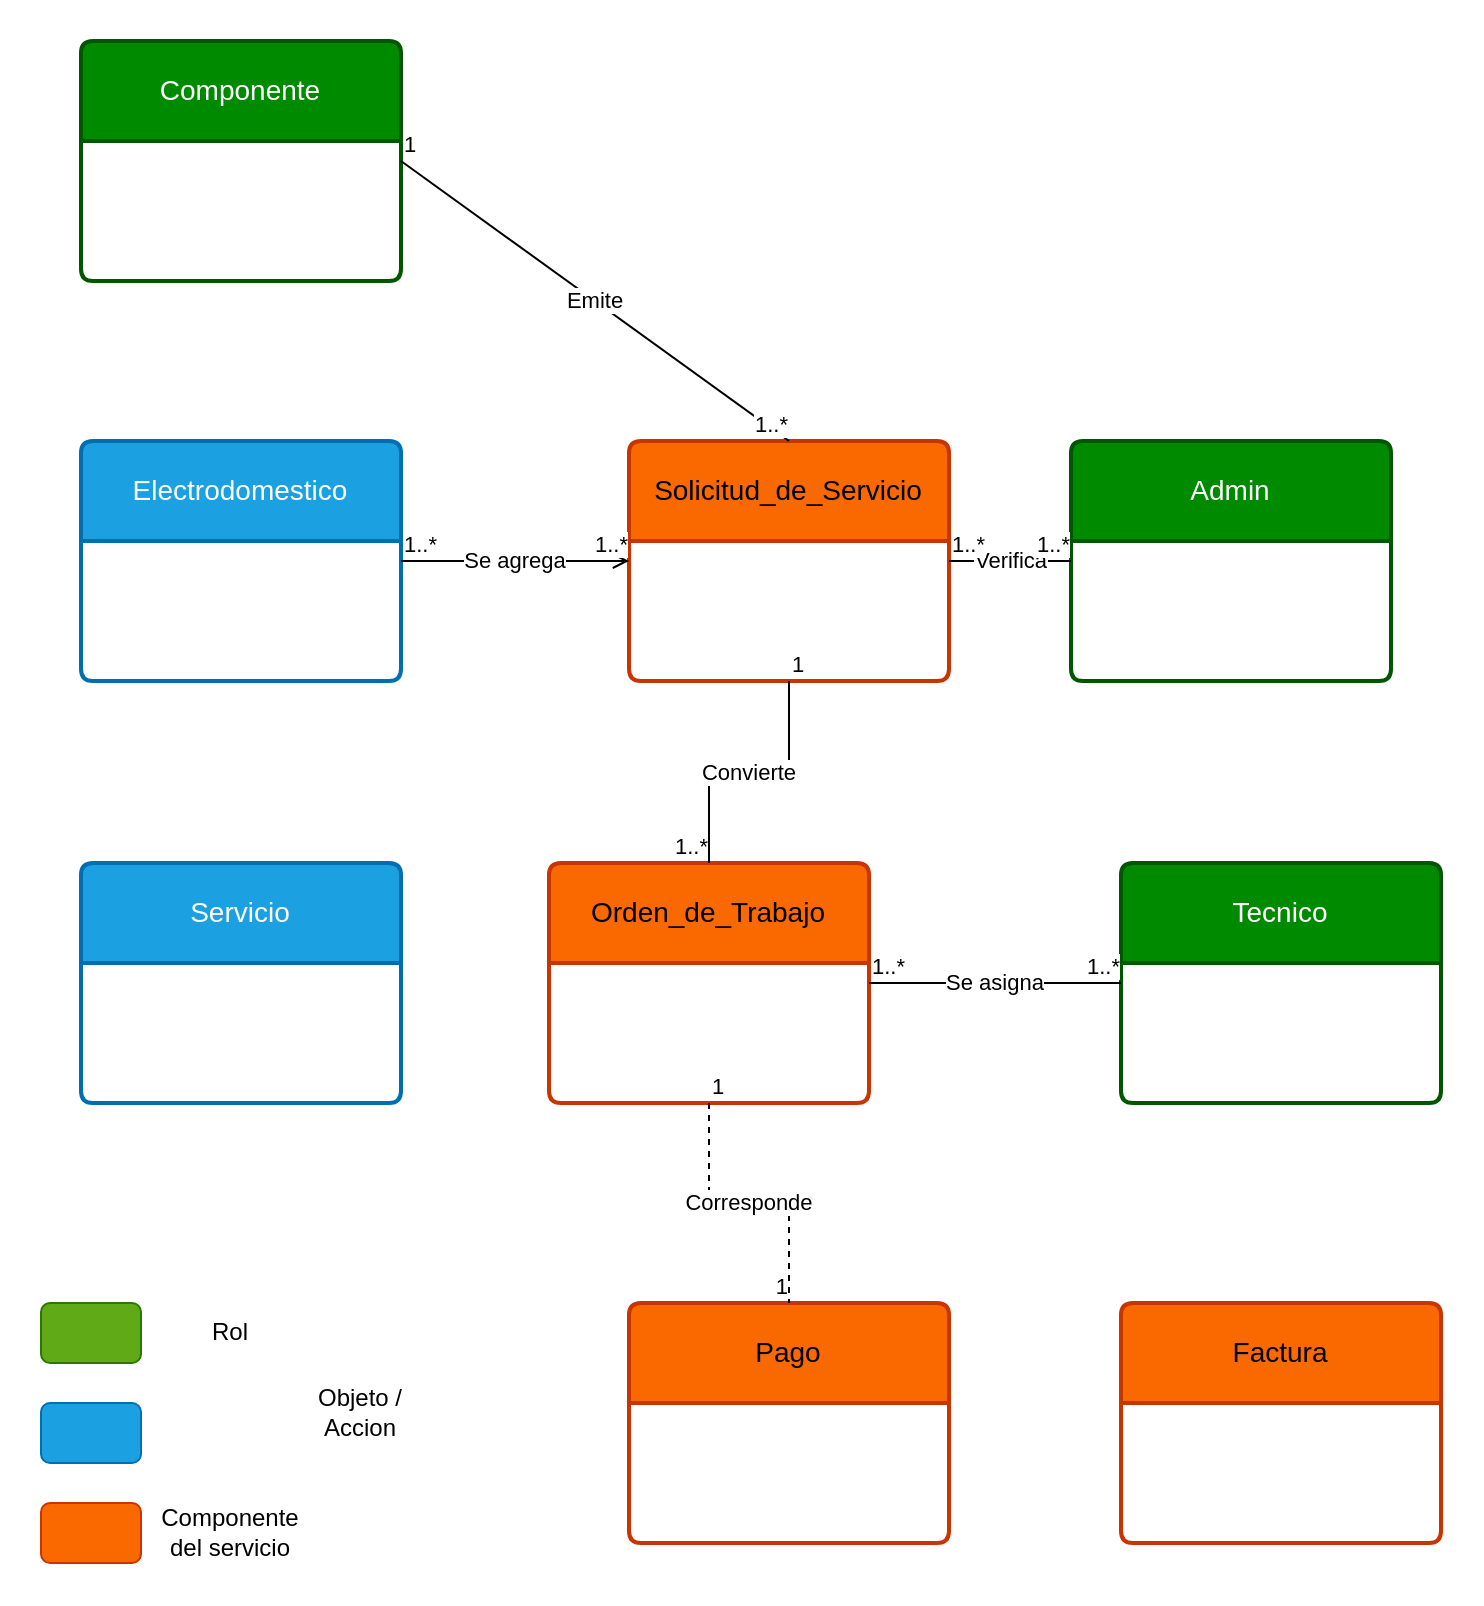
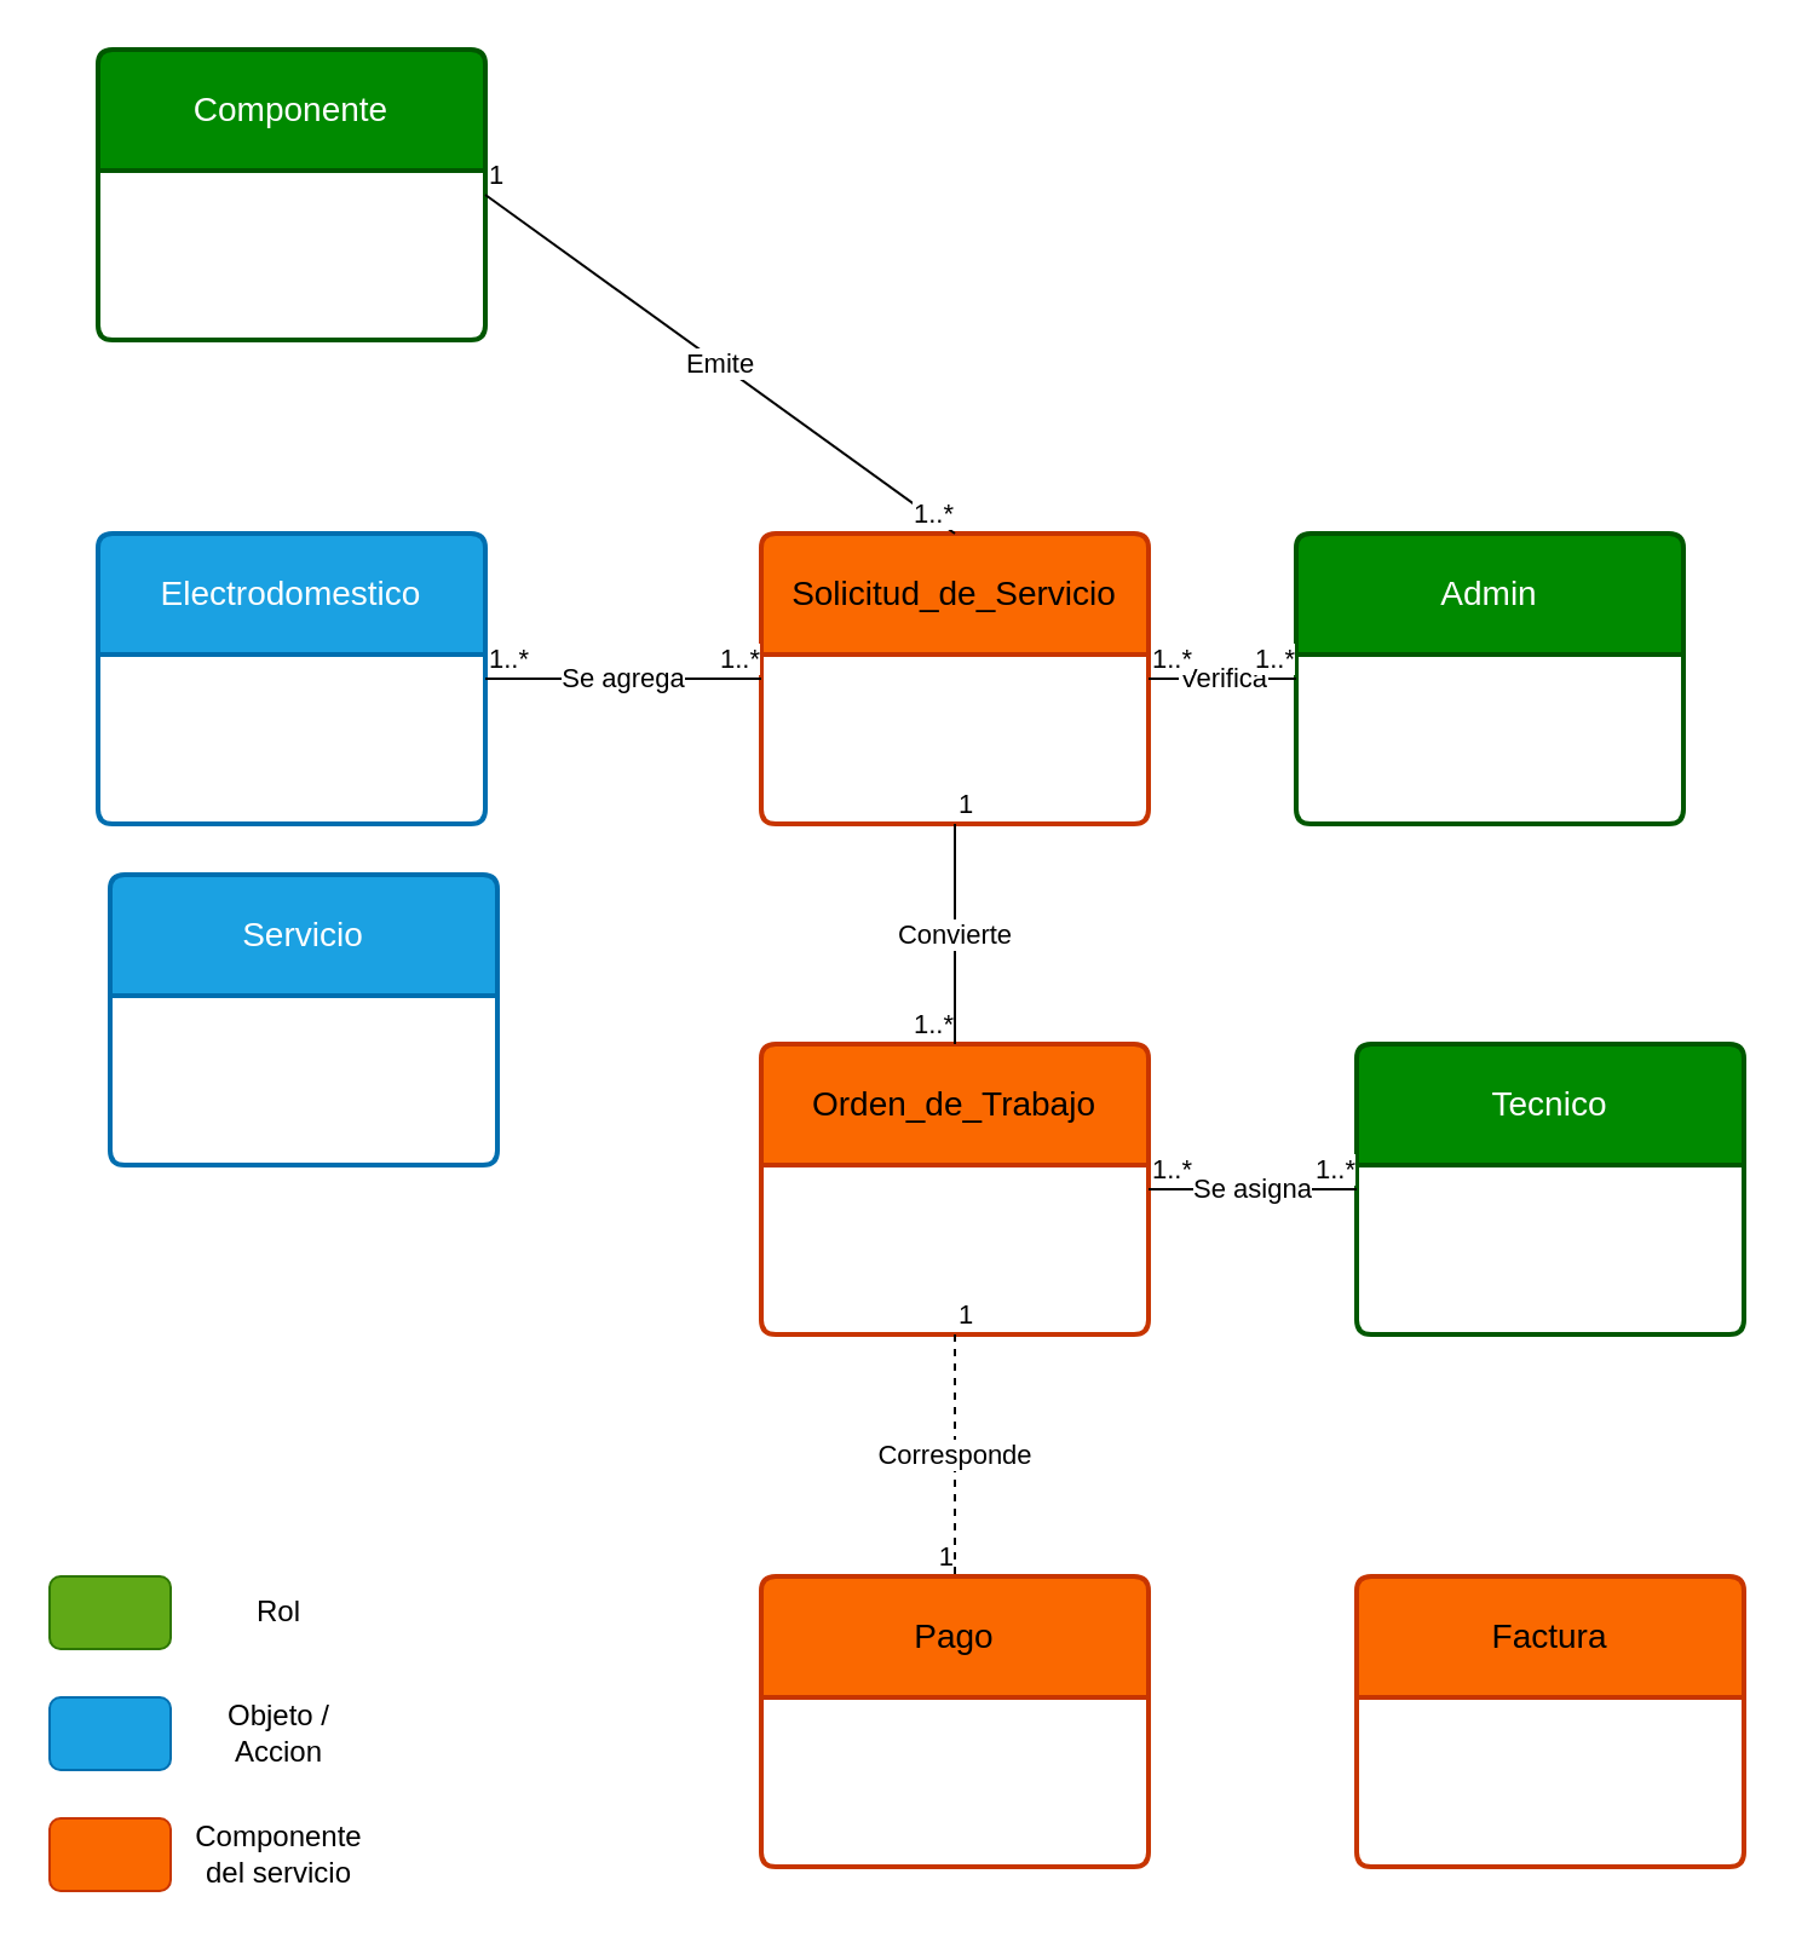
- <mxCell id="23" value="Se agrega" style="endArrow=open;html=1;edgeStyle=orthogonalEdgeStyle;rounded=0;exitX=1;exitY=0.5;exitDx=0;exitDy=0;entryX=0;entryY=0.5;entryDx=0;entryDy=0;" edge="1" parent="1" source="5" target="8"><mxGeometry relative="1" as="geometry"><mxPoint x="380" y="110" as="sourcePoint" /><mxPoint x="540" y="110" as="targetPoint" /></mxGeometry></mxCell>
+ <mxCell id="23" value="Se agrega" style="endArrow=none;html=1;edgeStyle=orthogonalEdgeStyle;rounded=0;exitX=1;exitY=0.5;exitDx=0;exitDy=0;entryX=0;entryY=0.5;entryDx=0;entryDy=0;" edge="1" parent="1" source="5" target="8"><mxGeometry relative="1" as="geometry"><mxPoint x="380" y="110" as="sourcePoint" /><mxPoint x="540" y="110" as="targetPoint" /></mxGeometry></mxCell>
- <mxCell id="3" value="Servicio" style="swimlane;childLayout=stackLayout;horizontal=1;startSize=50;horizontalStack=0;rounded=1;fontSize=14;fontStyle=0;strokeWidth=2;resizeParent=0;resizeLast=1;shadow=0;dashed=0;align=center;arcSize=4;whiteSpace=wrap;html=1;fillColor=#1ba1e2;fontColor=#ffffff;strokeColor=#006EAF;" vertex="1" parent="1"><mxGeometry x="40" y="431" width="160" height="120" as="geometry" /></mxCell>
+ <mxCell id="3" value="Servicio" style="swimlane;childLayout=stackLayout;horizontal=1;startSize=50;horizontalStack=0;rounded=1;fontSize=14;fontStyle=0;strokeWidth=2;resizeParent=0;resizeLast=1;shadow=0;dashed=0;align=center;arcSize=4;whiteSpace=wrap;html=1;fillColor=#1ba1e2;fontColor=#ffffff;strokeColor=#006EAF;" vertex="1" parent="1"><mxGeometry x="45" y="361" width="160" height="120" as="geometry" /></mxCell>
- <mxCell id="9" value="Orden_de_Trabajo" style="swimlane;childLayout=stackLayout;horizontal=1;startSize=50;horizontalStack=0;rounded=1;fontSize=14;fontStyle=0;strokeWidth=2;resizeParent=0;resizeLast=1;shadow=0;dashed=0;align=center;arcSize=4;whiteSpace=wrap;html=1;fillColor=#fa6800;fontColor=#000000;strokeColor=#C73500;" vertex="1" parent="1"><mxGeometry x="274" y="431" width="160" height="120" as="geometry" /></mxCell>
+ <mxCell id="9" value="Orden_de_Trabajo" style="swimlane;childLayout=stackLayout;horizontal=1;startSize=50;horizontalStack=0;rounded=1;fontSize=14;fontStyle=0;strokeWidth=2;resizeParent=0;resizeLast=1;shadow=0;dashed=0;align=center;arcSize=4;whiteSpace=wrap;html=1;fillColor=#fa6800;fontColor=#000000;strokeColor=#C73500;" vertex="1" parent="1"><mxGeometry x="314" y="431" width="160" height="120" as="geometry" /></mxCell>
- <mxCell id="15" value="Objeto / Accion" style="text;html=1;align=center;verticalAlign=middle;whiteSpace=wrap;rounded=0;" vertex="1" parent="1"><mxGeometry x="145" y="691" width="70" height="30" as="geometry" /></mxCell>
+ <mxCell id="15" value="Objeto / Accion" style="text;html=1;align=center;verticalAlign=middle;whiteSpace=wrap;rounded=0;" vertex="1" parent="1"><mxGeometry x="80" y="701" width="70" height="30" as="geometry" /></mxCell>
